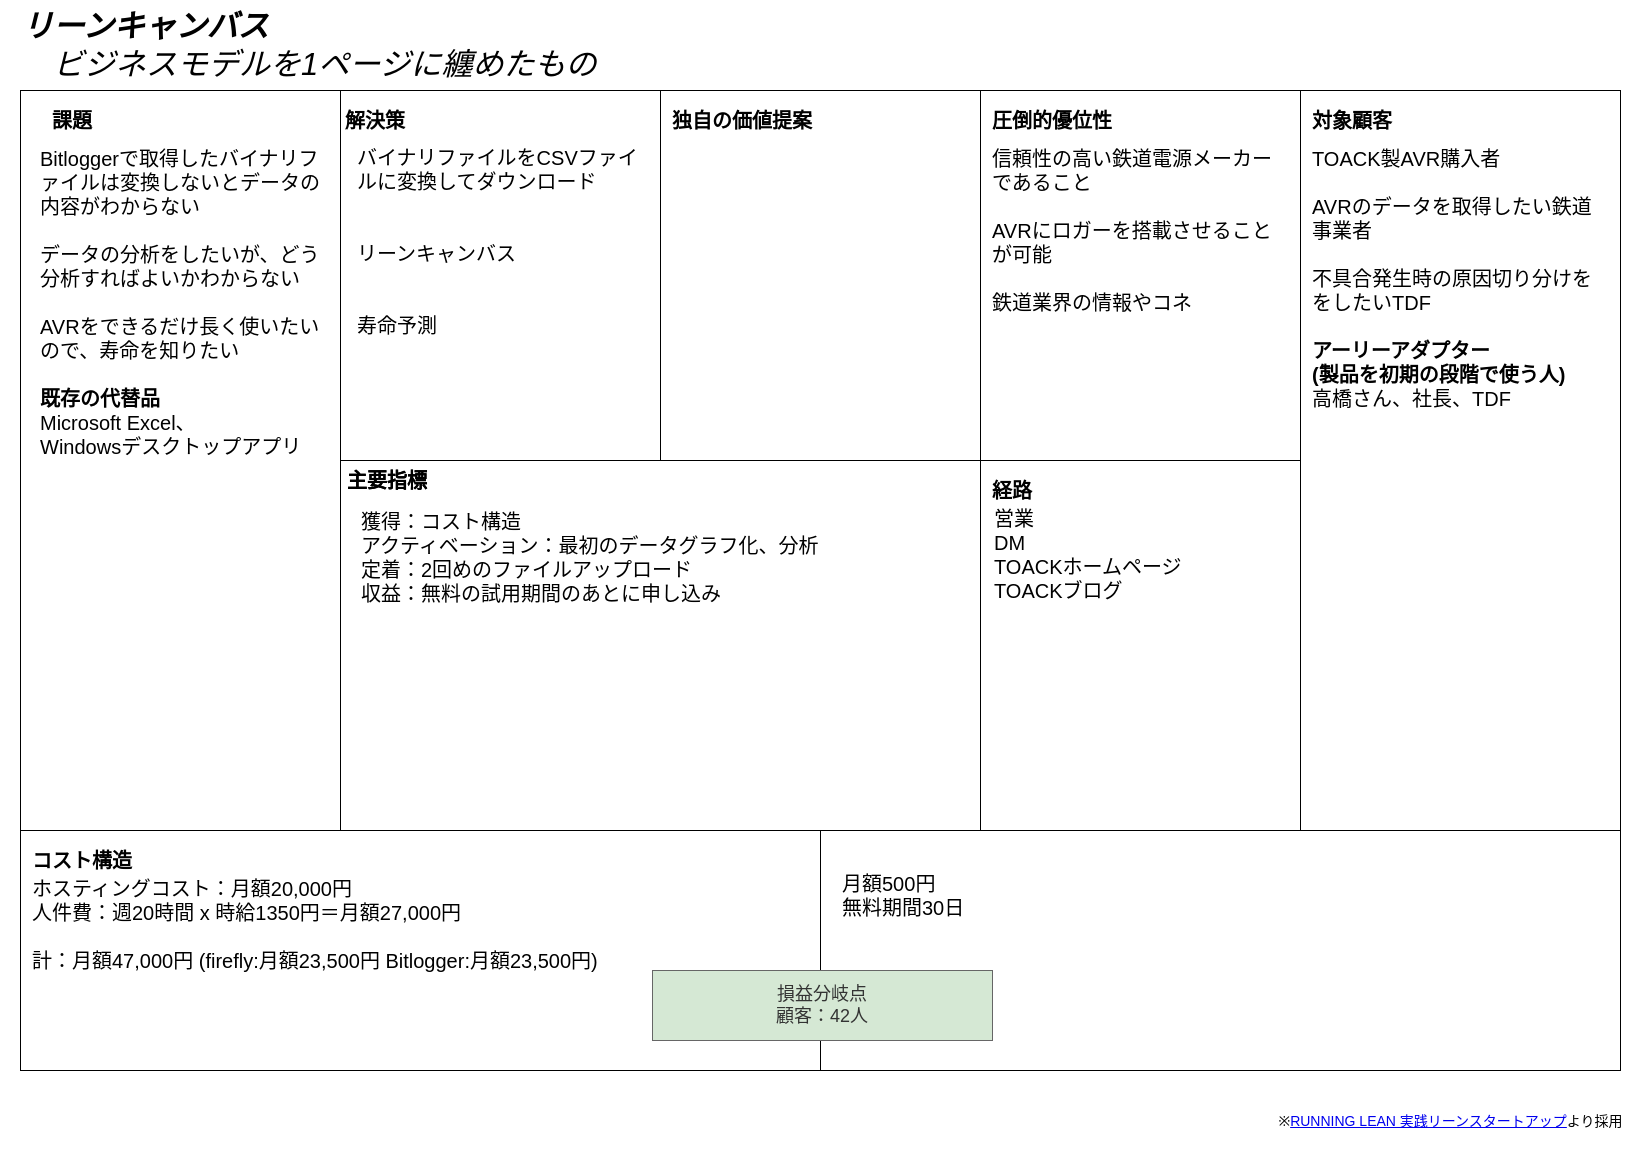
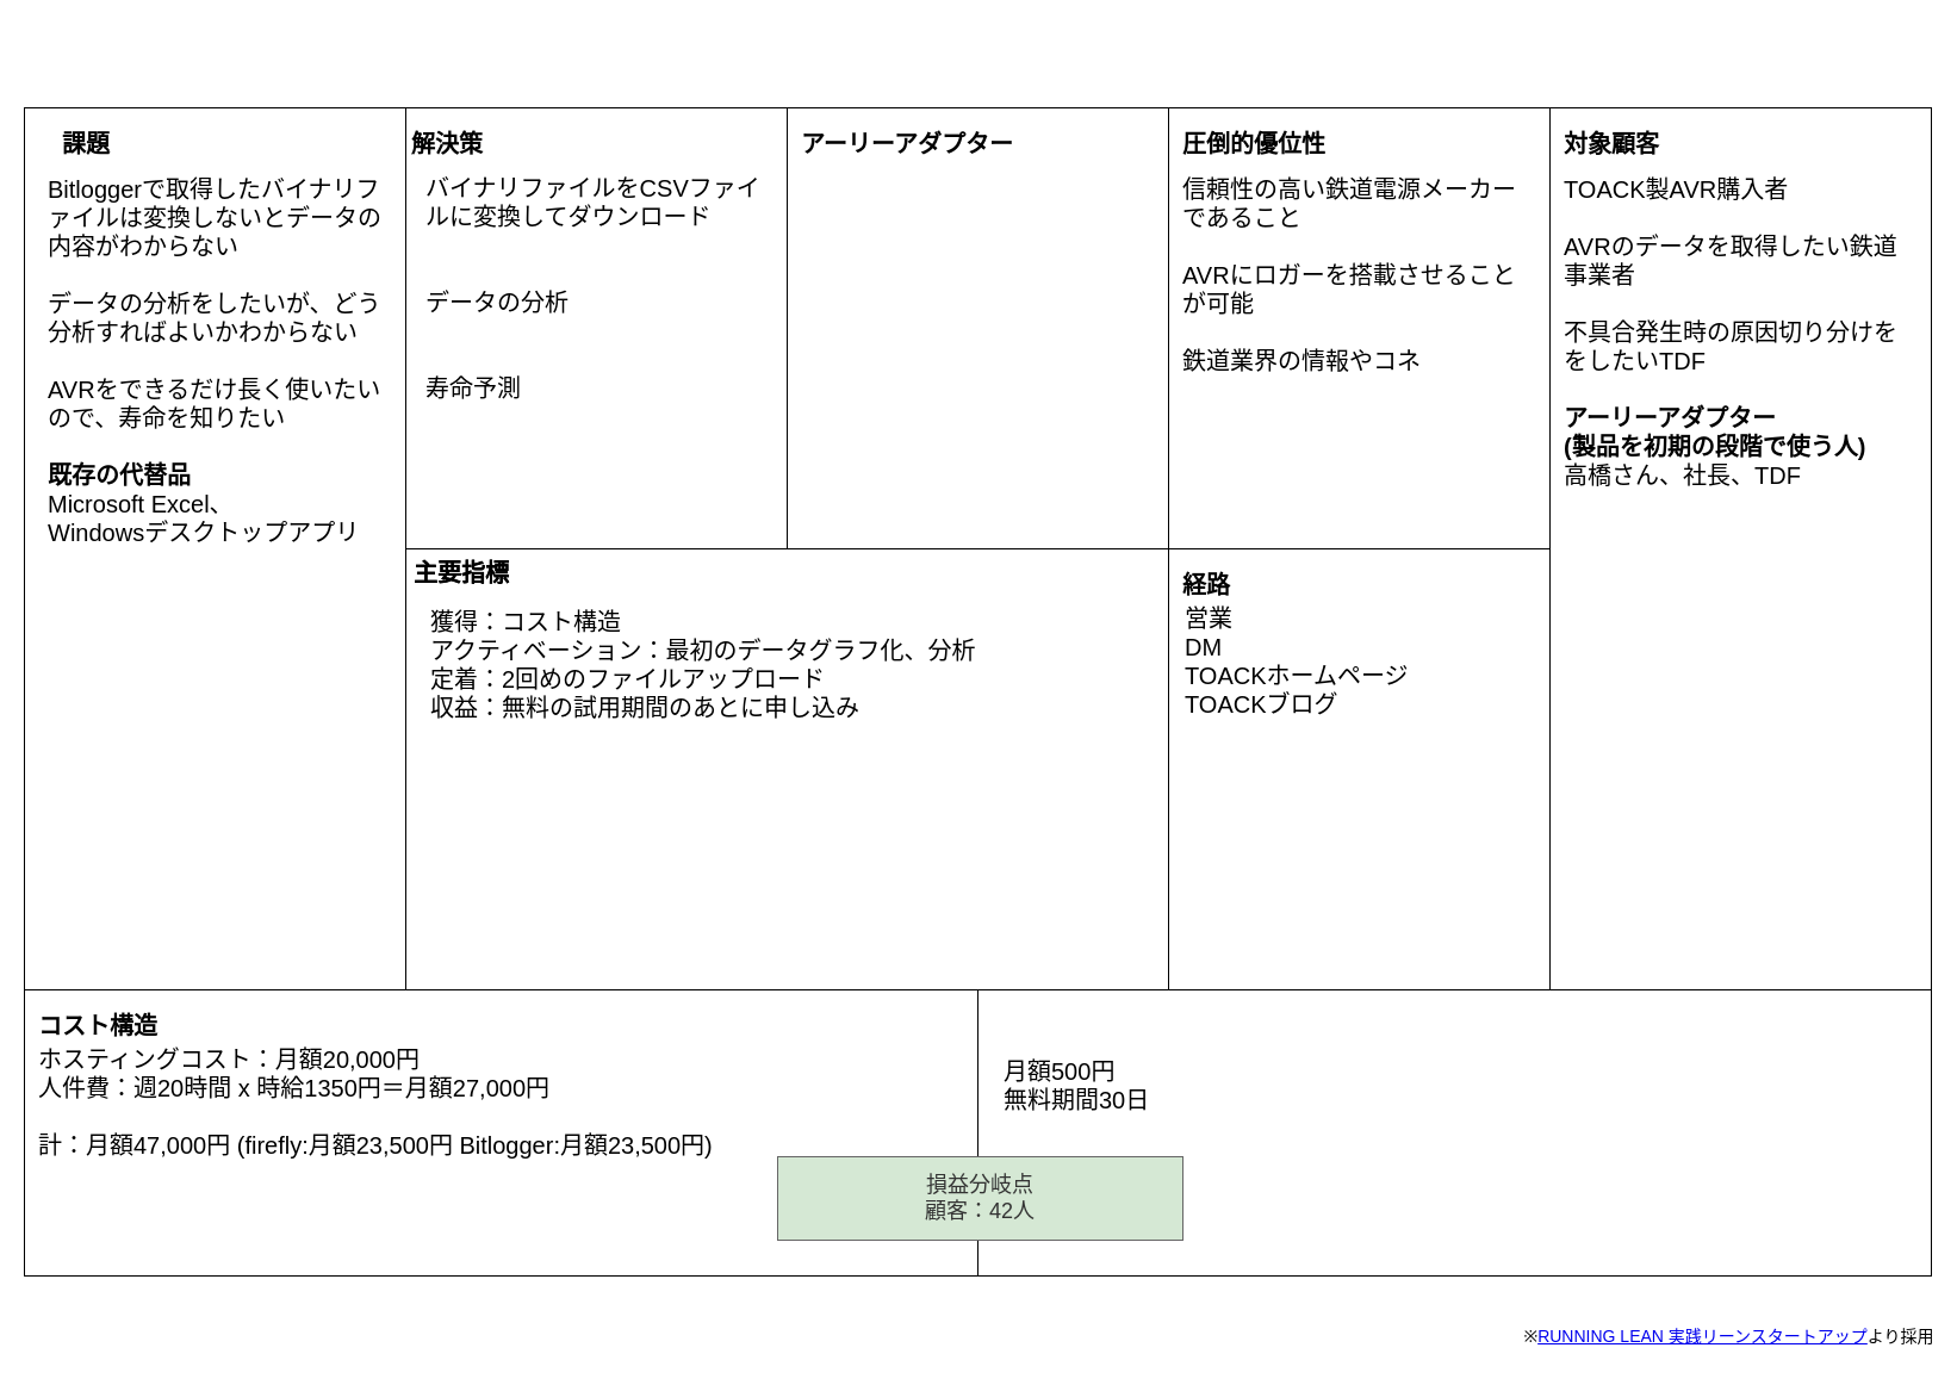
- <mxCell id="26" value="リーンキャンバス&lt;br&gt;&lt;span style=&quot;font-weight: normal&quot;&gt;　ビジネスモデルを1ページに纏めたもの&lt;/span&gt;" style="text;html=1;strokeColor=none;fillColor=none;align=left;verticalAlign=middle;whiteSpace=wrap;rounded=0;fontSize=31;fontStyle=3" parent="1" vertex="1"><mxGeometry x="20" y="20" width="590" height="50" as="geometry" /></mxCell>
- <mxCell id="16" value="独自の価値提案" style="text;html=1;strokeColor=none;fillColor=none;align=left;verticalAlign=middle;whiteSpace=wrap;rounded=0;fontSize=20;fontStyle=1" parent="1" vertex="1"><mxGeometry x="670" y="110" width="265" height="20" as="geometry" /></mxCell>
+ <mxCell id="16" value="アーリーアダプター" style="text;html=1;strokeColor=none;fillColor=none;align=left;verticalAlign=middle;whiteSpace=wrap;rounded=0;fontSize=20;fontStyle=1" parent="1" vertex="1"><mxGeometry x="670" y="110" width="265" height="20" as="geometry" /></mxCell>
- <mxCell id="28" value="&lt;span&gt;バイナリファイルをCSVファイルに変換してダウンロード&lt;br&gt;&lt;br&gt;&lt;br&gt;&lt;/span&gt;リーンキャンバス&lt;br&gt;&lt;br&gt;&lt;br&gt;寿命予測&lt;br&gt;" style="text;html=1;strokeColor=none;fillColor=none;align=left;verticalAlign=top;whiteSpace=wrap;rounded=0;fontSize=20;" parent="1" vertex="1"><mxGeometry x="355" y="139" width="285" height="285" as="geometry" /></mxCell>
+ <mxCell id="28" value="&lt;span&gt;バイナリファイルをCSVファイルに変換してダウンロード&lt;br&gt;&lt;br&gt;&lt;br&gt;&lt;/span&gt;データの分析&lt;br&gt;&lt;br&gt;&lt;br&gt;寿命予測&lt;br&gt;" style="text;html=1;strokeColor=none;fillColor=none;align=left;verticalAlign=top;whiteSpace=wrap;rounded=0;fontSize=20;" parent="1" vertex="1"><mxGeometry x="355" y="139" width="285" height="285" as="geometry" /></mxCell>
- <mxCell id="25" value="&lt;span&gt;月額500&lt;/span&gt;&lt;span&gt;円&lt;br&gt;&lt;/span&gt;&lt;span&gt;無料期間30日&lt;br&gt;&lt;/span&gt;" style="text;html=1;strokeColor=none;fillColor=none;align=left;verticalAlign=top;whiteSpace=wrap;rounded=0;fontSize=20;" parent="1" vertex="1"><mxGeometry x="840" y="865" width="540" height="70" as="geometry" /></mxCell>
+ <mxCell id="25" value="&lt;span&gt;月額500&lt;/span&gt;&lt;span&gt;円&lt;br&gt;&lt;/span&gt;&lt;span&gt;無料期間30日&lt;br&gt;&lt;/span&gt;" style="text;html=1;strokeColor=none;fillColor=none;align=left;verticalAlign=top;whiteSpace=wrap;rounded=0;fontSize=20;" parent="1" vertex="1"><mxGeometry x="840" y="880" width="540" height="70" as="geometry" /></mxCell>
